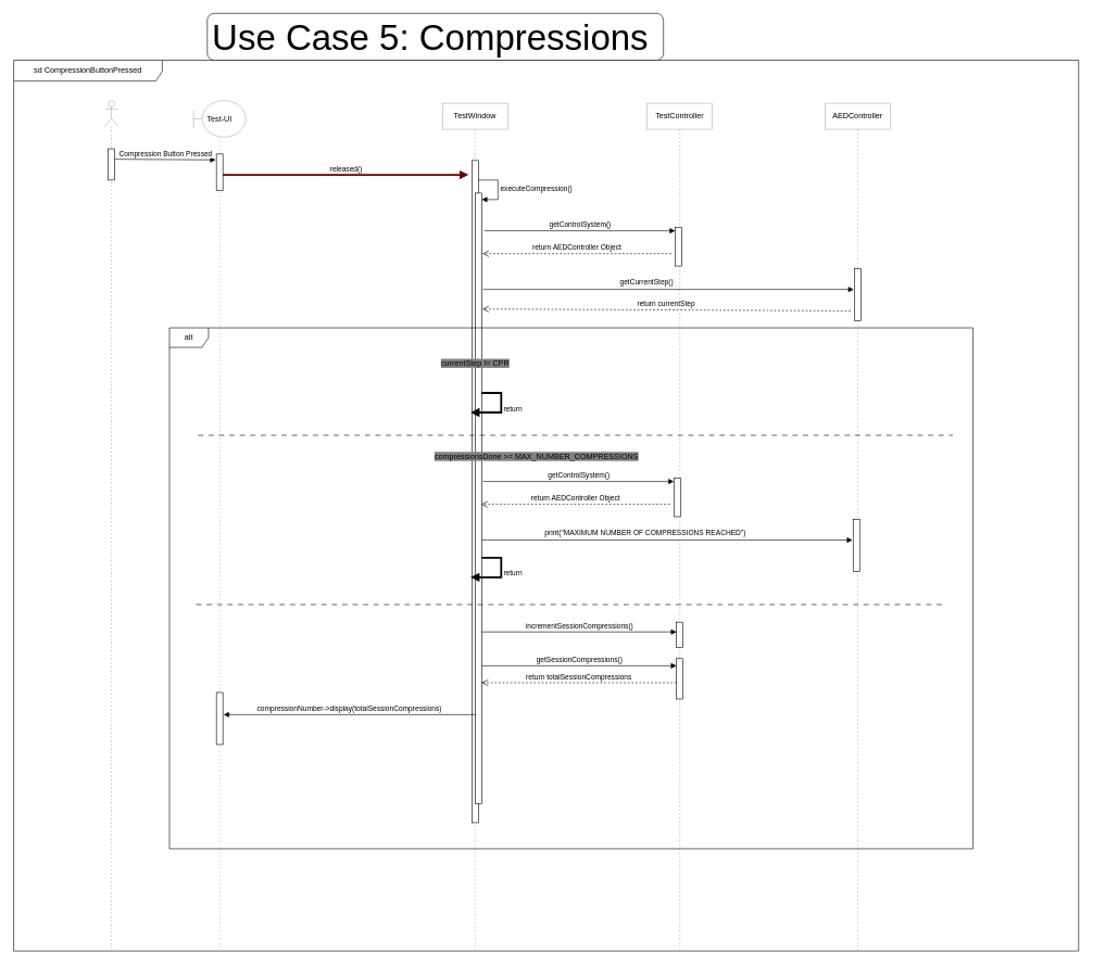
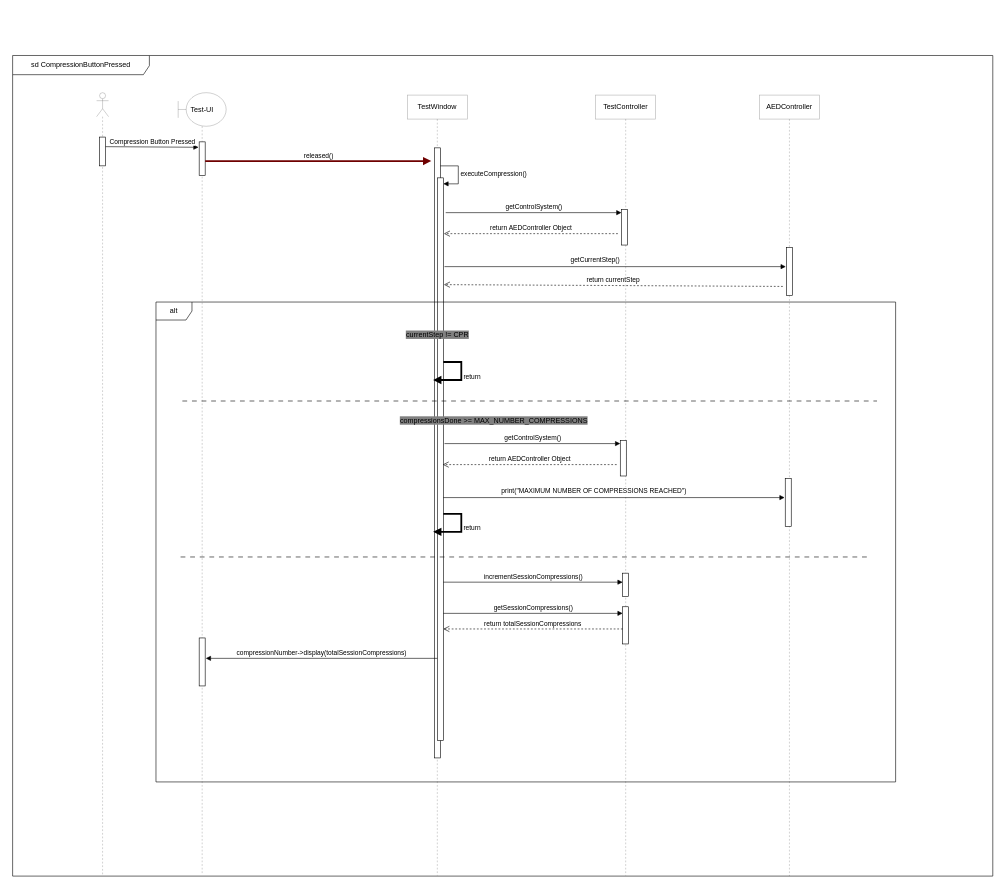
- <mxCell id="40" value="&lt;font style=&quot;font-size: 55px;&quot;&gt;Use Case 5: Compressions&amp;nbsp;&lt;/font&gt;" style="rounded=1;whiteSpace=wrap;html=1;" vertex="1" parent="1"><mxGeometry x="317" y="20" width="700" height="72" as="geometry" /></mxCell>
